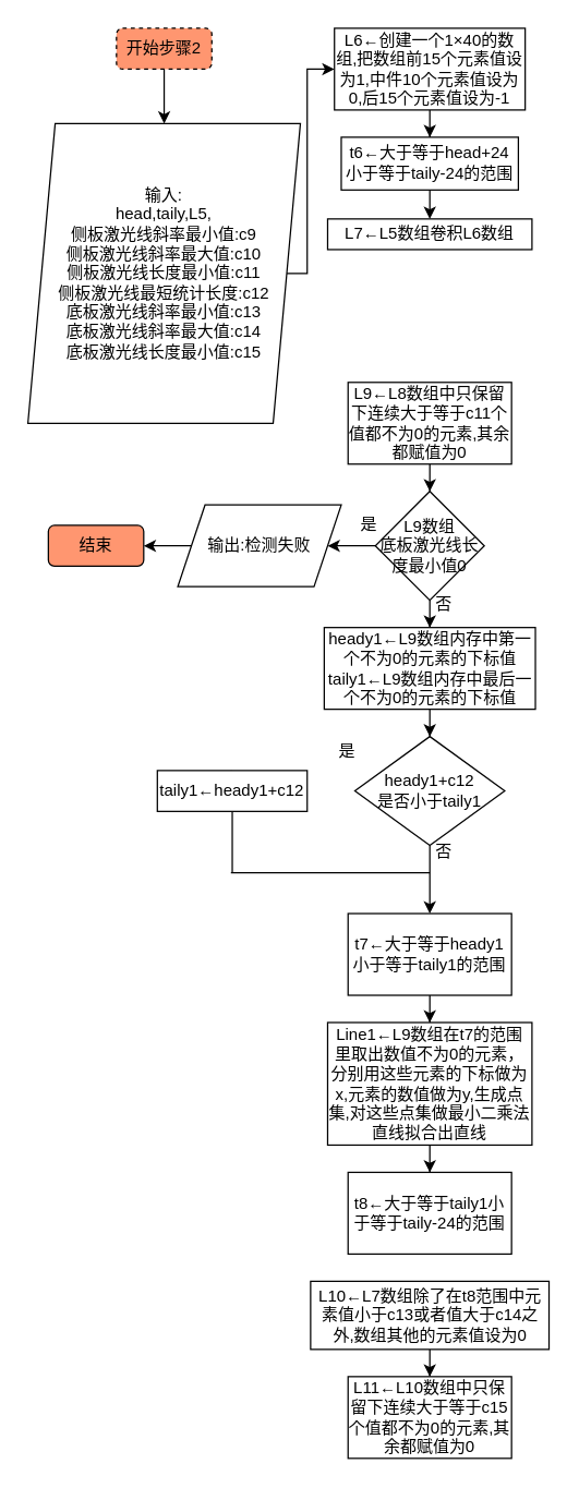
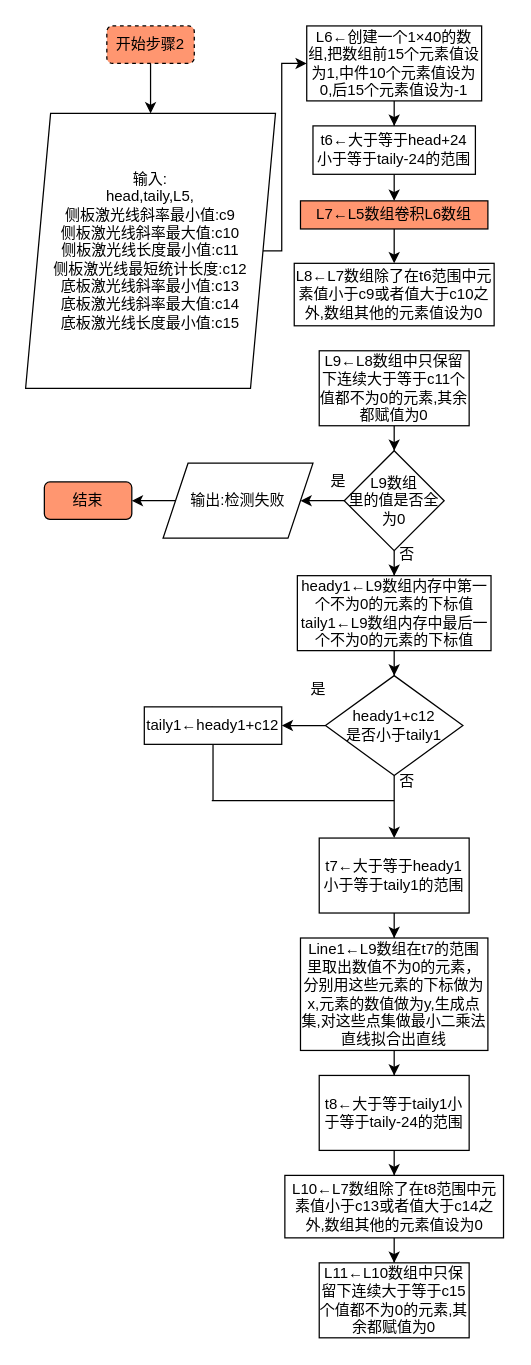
- <mxCell id="36" value="L7←L5数组卷积L6数组" style="rounded=0;whiteSpace=wrap;html=1;" vertex="1" parent="1"><mxGeometry x="240" y="160" width="150" height="22.5" as="geometry" /></mxCell>
+ <mxCell id="36" value="L7←L5数组卷积L6数组" style="rounded=0;whiteSpace=wrap;html=1;fillColor=#ff9670;" vertex="1" parent="1"><mxGeometry x="240" y="160" width="150" height="22.5" as="geometry" /></mxCell>
+ <mxCell id="35" value="" style="edgeStyle=orthogonalEdgeStyle;rounded=0;orthogonalLoop=1;jettySize=auto;html=1;endArrow=classic;endFill=1;" edge="1" parent="1" source="36" target="6"><mxGeometry relative="1" as="geometry" /></mxCell>
+ <mxCell id="6" value="L8←L7数组除了在t6范围中元素值小于c9或者值大于c10之外,数组其他的元素值设为0" style="rounded=0;whiteSpace=wrap;html=1;" vertex="1" parent="1"><mxGeometry x="235" y="210" width="160" height="50" as="geometry" /></mxCell>
- <mxCell id="15" value="L9数组&lt;br&gt;底板激光线长度最小值0" style="rhombus;whiteSpace=wrap;html=1;" vertex="1" parent="1"><mxGeometry x="275" y="360" width="80" height="80" as="geometry" /></mxCell>
+ <mxCell id="15" value="L9数组&lt;br&gt;里的值是否全为0" style="rhombus;whiteSpace=wrap;html=1;" vertex="1" parent="1"><mxGeometry x="275" y="360" width="80" height="80" as="geometry" /></mxCell>
+ <mxCell id="23" value="" style="edgeStyle=orthogonalEdgeStyle;rounded=0;orthogonalLoop=1;jettySize=auto;html=1;" edge="1" parent="1" source="25" target="38"><mxGeometry relative="1" as="geometry" /></mxCell>
+ <mxCell id="33" value="" style="edgeStyle=orthogonalEdgeStyle;rounded=0;orthogonalLoop=1;jettySize=auto;html=1;endArrow=classic;endFill=1;" edge="1" parent="1" source="34" target="40"><mxGeometry relative="1" as="geometry" /></mxCell>
